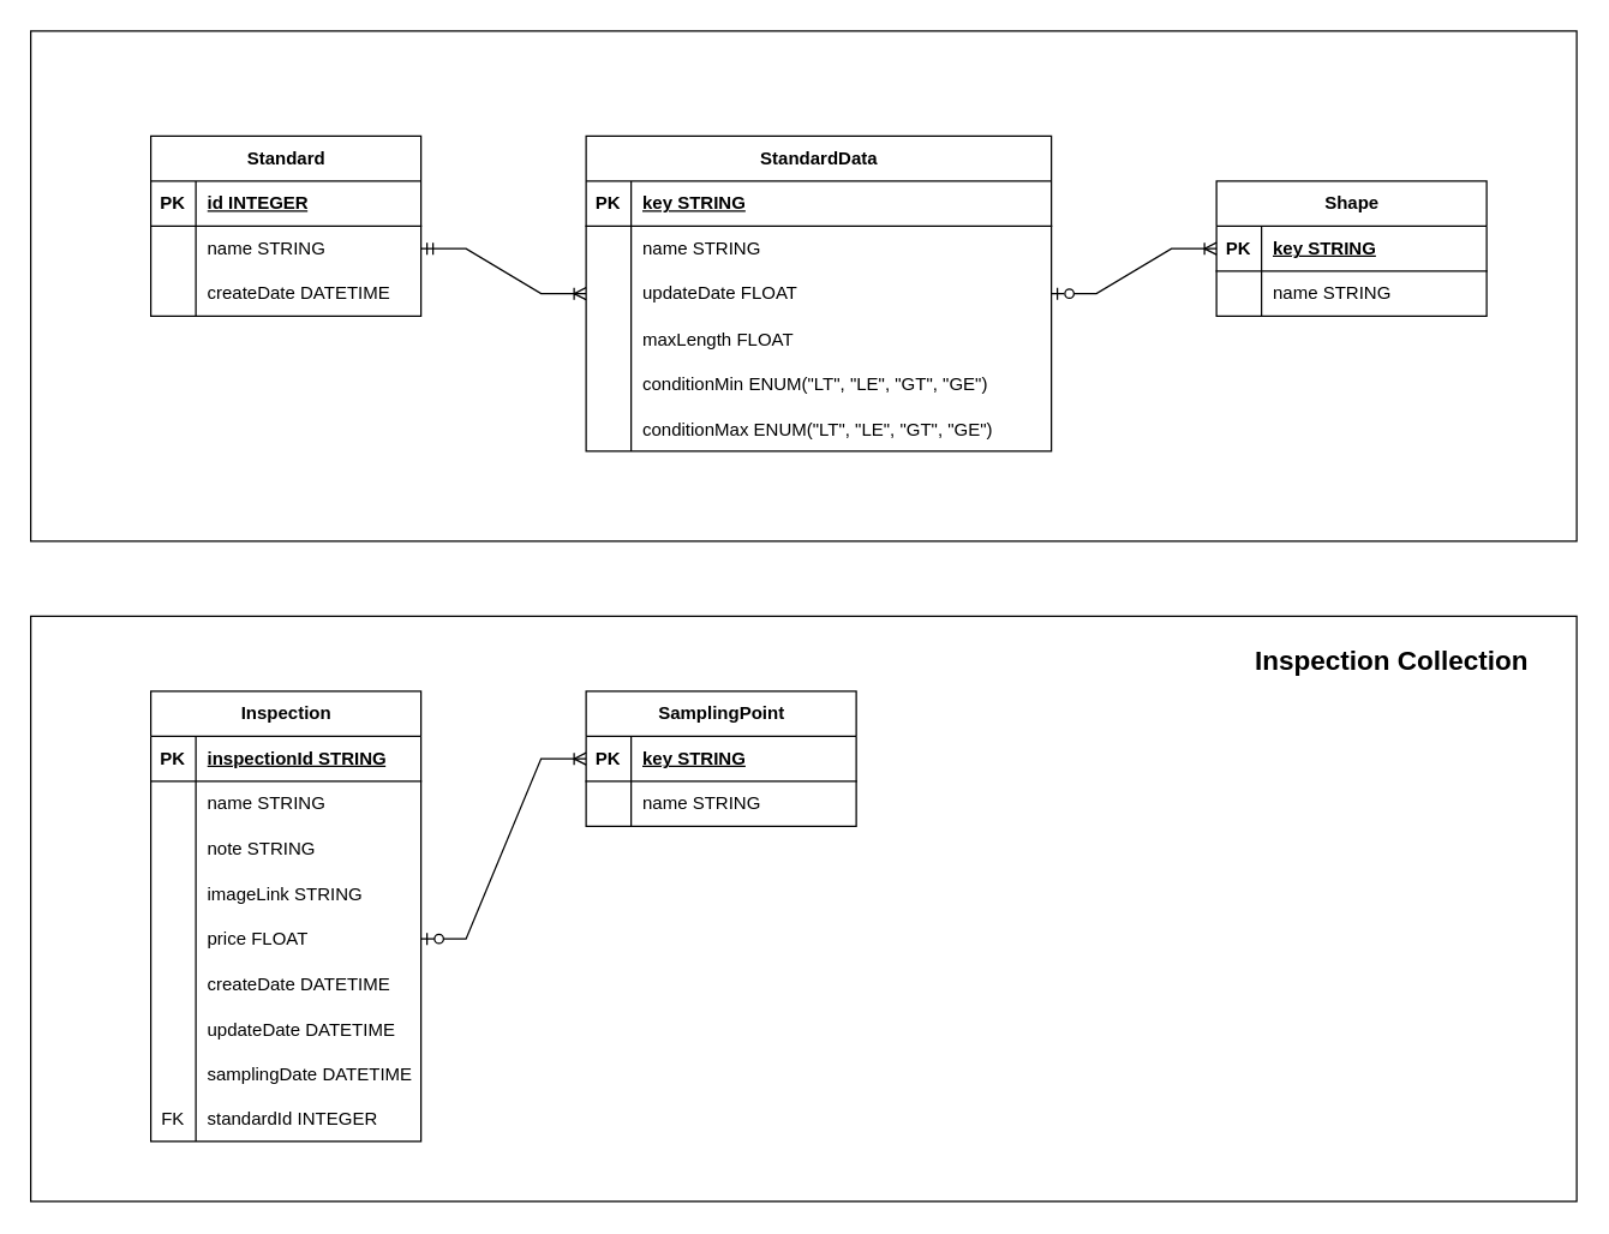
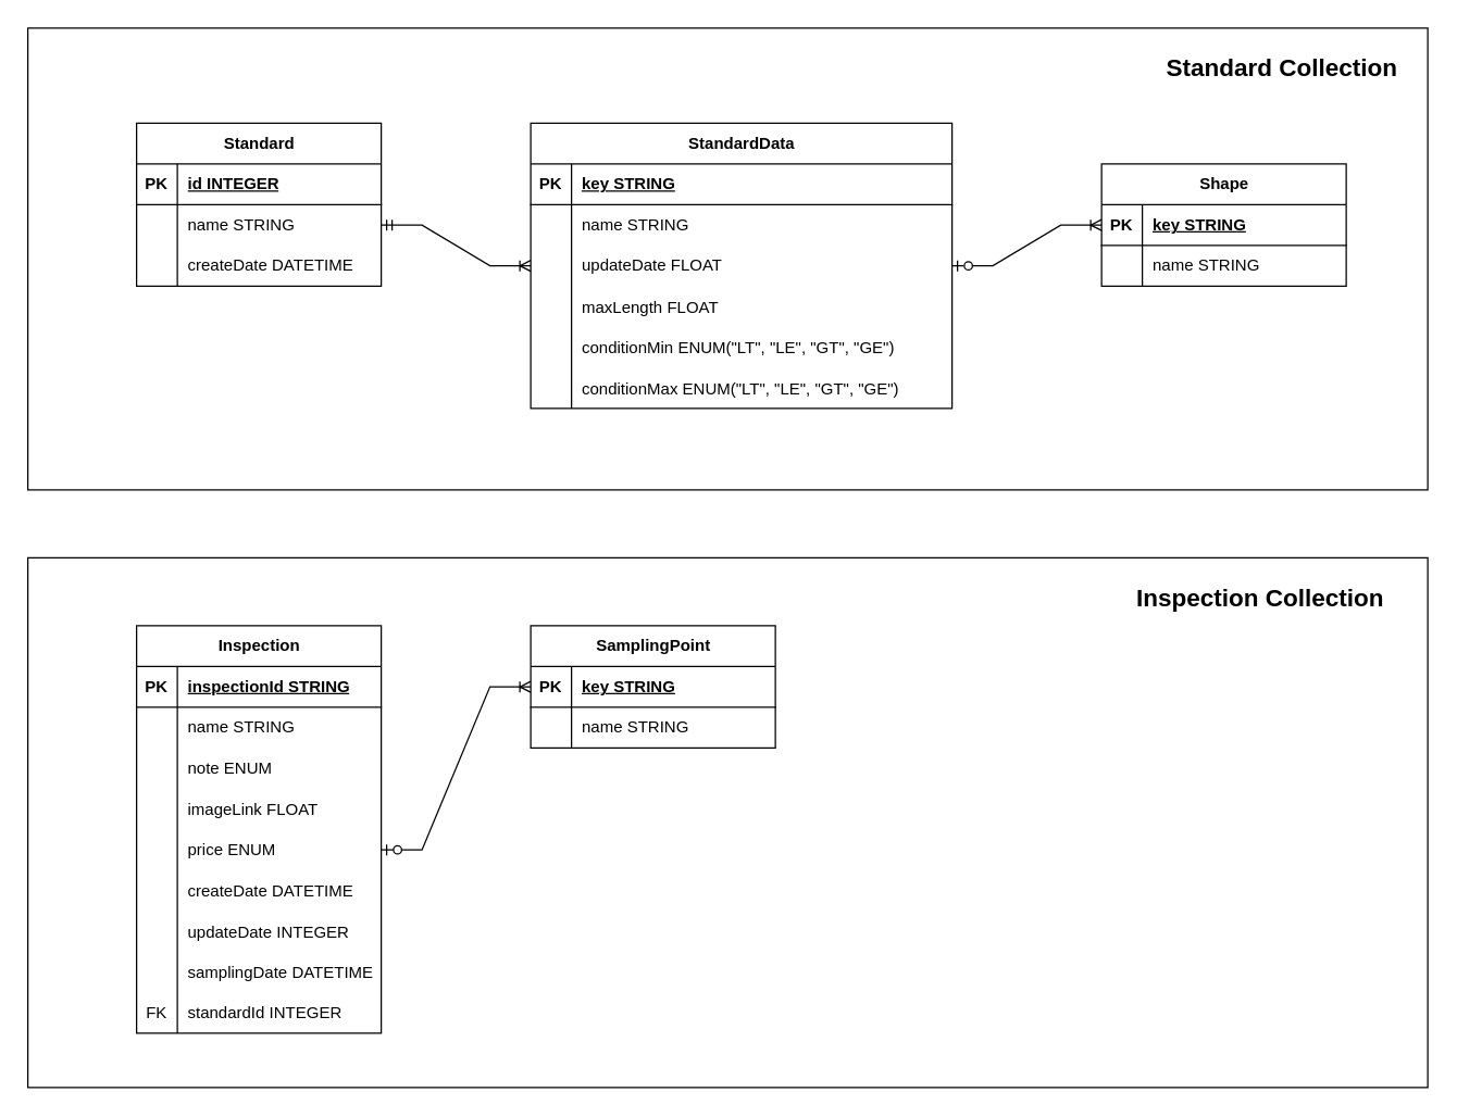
+ <mxCell id="78" value="&lt;b&gt;&lt;font style=&quot;font-size: 18px;&quot;&gt;Standard Collection&lt;/font&gt;&lt;/b&gt;" style="text;html=1;align=right;verticalAlign=middle;whiteSpace=wrap;rounded=0;" vertex="1" parent="1"><mxGeometry x="830" y="30" width="200" height="40" as="geometry" /></mxCell>
- <mxCell id="49" value="note STRING" style="shape=partialRectangle;connectable=0;fillColor=none;top=0;left=0;bottom=0;right=0;align=left;spacingLeft=6;overflow=hidden;whiteSpace=wrap;html=1;" vertex="1" parent="47"><mxGeometry x="30" width="150" height="30" as="geometry"><mxRectangle width="150" height="30" as="alternateBounds" /></mxGeometry></mxCell>
+ <mxCell id="49" value="note ENUM" style="shape=partialRectangle;connectable=0;fillColor=none;top=0;left=0;bottom=0;right=0;align=left;spacingLeft=6;overflow=hidden;whiteSpace=wrap;html=1;" vertex="1" parent="47"><mxGeometry x="30" width="150" height="30" as="geometry"><mxRectangle width="150" height="30" as="alternateBounds" /></mxGeometry></mxCell>
- <mxCell id="52" value="imageLink STRING" style="shape=partialRectangle;connectable=0;fillColor=none;top=0;left=0;bottom=0;right=0;align=left;spacingLeft=6;overflow=hidden;" vertex="1" parent="50"><mxGeometry x="30" width="150" height="30" as="geometry"><mxRectangle width="150" height="30" as="alternateBounds" /></mxGeometry></mxCell>
+ <mxCell id="52" value="imageLink FLOAT" style="shape=partialRectangle;connectable=0;fillColor=none;top=0;left=0;bottom=0;right=0;align=left;spacingLeft=6;overflow=hidden;" vertex="1" parent="50"><mxGeometry x="30" width="150" height="30" as="geometry"><mxRectangle width="150" height="30" as="alternateBounds" /></mxGeometry></mxCell>
- <mxCell id="55" value="price FLOAT" style="shape=partialRectangle;connectable=0;fillColor=none;top=0;left=0;bottom=0;right=0;align=left;spacingLeft=6;overflow=hidden;whiteSpace=wrap;html=1;" vertex="1" parent="53"><mxGeometry x="30" width="150" height="30" as="geometry"><mxRectangle width="150" height="30" as="alternateBounds" /></mxGeometry></mxCell>
+ <mxCell id="55" value="price ENUM" style="shape=partialRectangle;connectable=0;fillColor=none;top=0;left=0;bottom=0;right=0;align=left;spacingLeft=6;overflow=hidden;whiteSpace=wrap;html=1;" vertex="1" parent="53"><mxGeometry x="30" width="150" height="30" as="geometry"><mxRectangle width="150" height="30" as="alternateBounds" /></mxGeometry></mxCell>
- <mxCell id="61" value="updateDate DATETIME" style="shape=partialRectangle;connectable=0;fillColor=none;top=0;left=0;bottom=0;right=0;align=left;spacingLeft=6;overflow=hidden;" vertex="1" parent="59"><mxGeometry x="30" width="150" height="30" as="geometry"><mxRectangle width="150" height="30" as="alternateBounds" /></mxGeometry></mxCell>
+ <mxCell id="61" value="updateDate INTEGER" style="shape=partialRectangle;connectable=0;fillColor=none;top=0;left=0;bottom=0;right=0;align=left;spacingLeft=6;overflow=hidden;" vertex="1" parent="59"><mxGeometry x="30" width="150" height="30" as="geometry"><mxRectangle width="150" height="30" as="alternateBounds" /></mxGeometry></mxCell>
